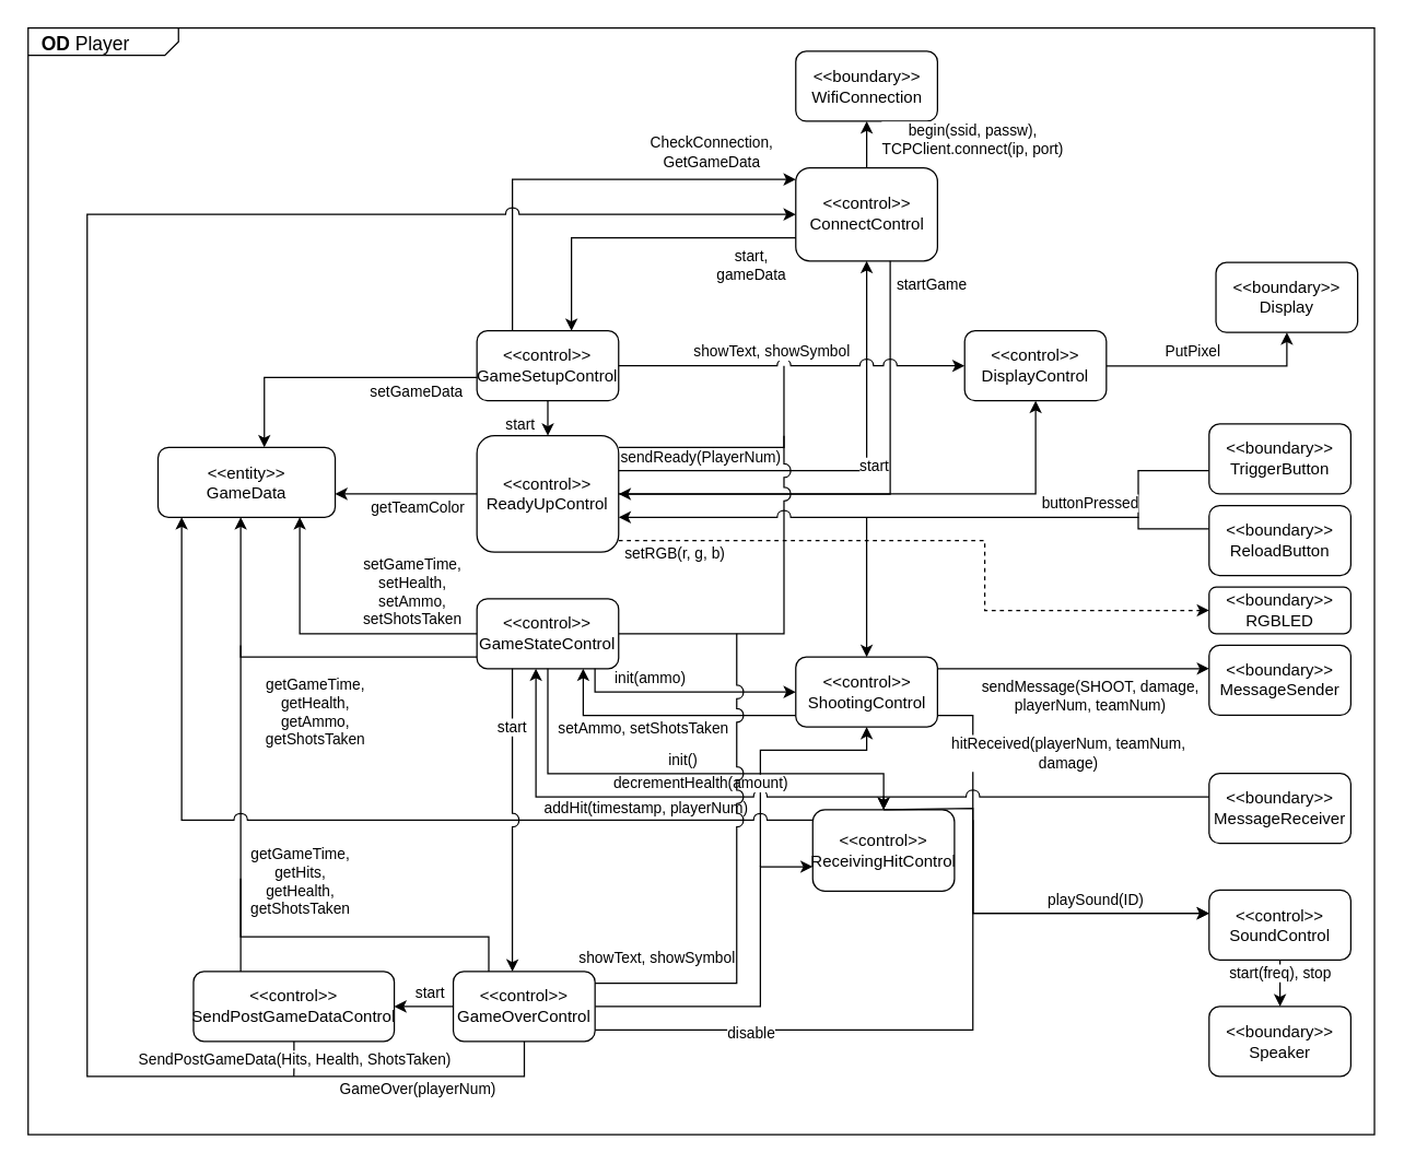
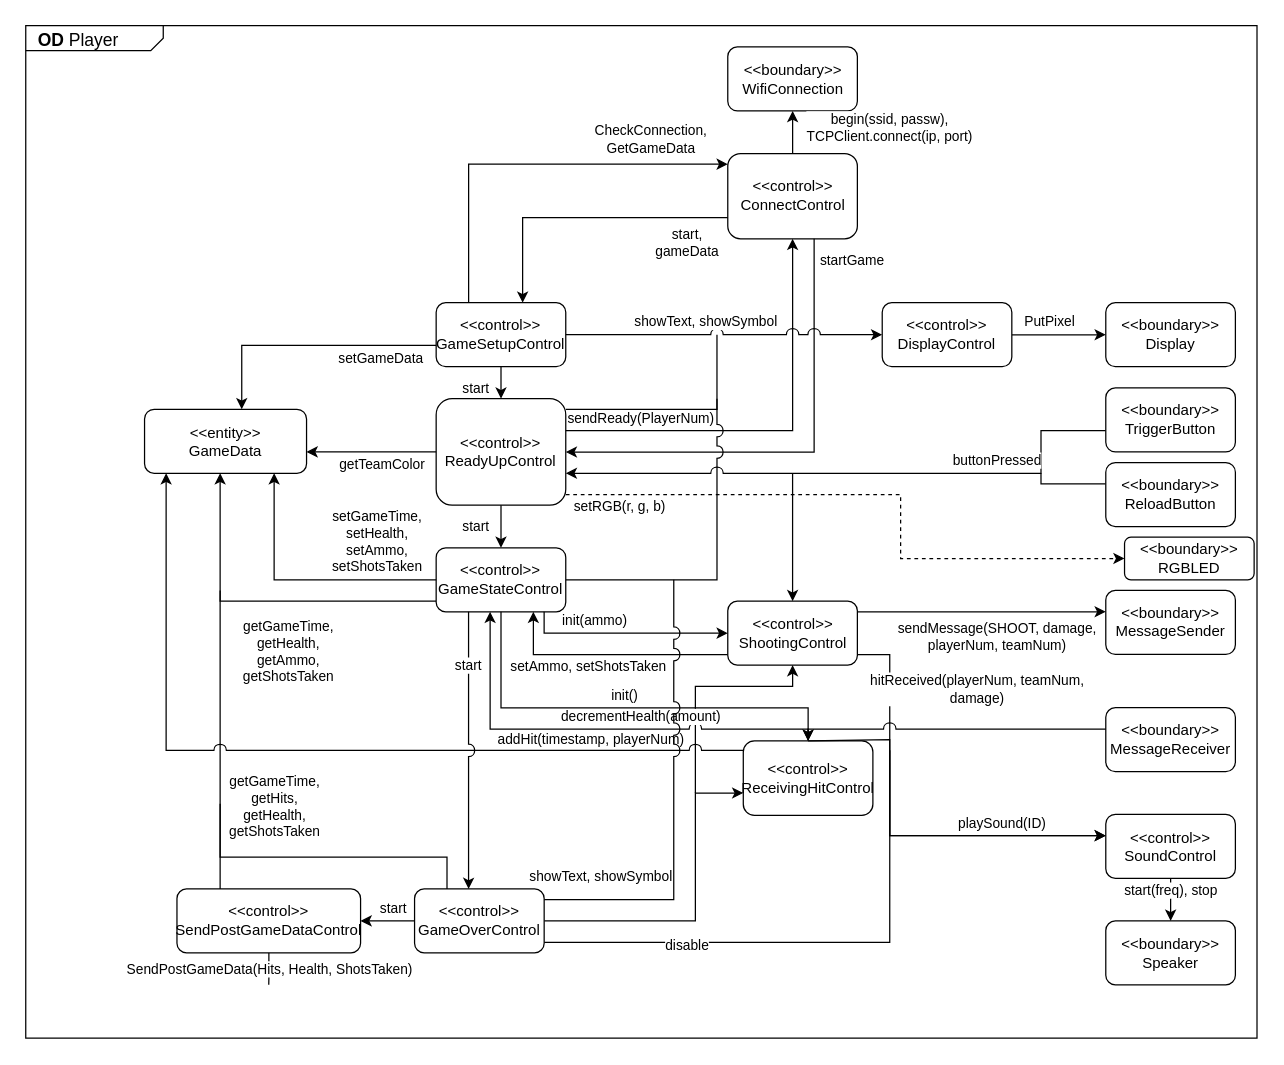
- <mxCell id="35" value="&amp;lt;&amp;lt;boundary&amp;gt;&amp;gt;&lt;br&gt;Display" style="rounded=1;whiteSpace=wrap;html=1;" parent="1" vertex="1"><mxGeometry x="889.035" y="191.684" width="103.684" height="51.158" as="geometry" /></mxCell>
+ <mxCell id="35" value="&amp;lt;&amp;lt;boundary&amp;gt;&amp;gt;&lt;br&gt;Display" style="rounded=1;whiteSpace=wrap;html=1;" parent="1" vertex="1"><mxGeometry x="884.035" y="241.684" width="103.684" height="51.158" as="geometry" /></mxCell>
- <mxCell id="14" value="start" style="edgeStyle=orthogonalEdgeStyle;rounded=0;orthogonalLoop=1;jettySize=auto;html=1;" parent="1" source="7" target="41" edge="1"><mxGeometry y="20" relative="1" as="geometry"><mxPoint x="400.175" y="446.316" as="targetPoint" /><mxPoint as="offset" /></mxGeometry></mxCell>
+ <mxCell id="14" value="start" style="edgeStyle=orthogonalEdgeStyle;rounded=0;orthogonalLoop=1;jettySize=auto;html=1;" parent="1" source="7" target="13" edge="1"><mxGeometry y="20" relative="1" as="geometry"><mxPoint x="400.175" y="446.316" as="targetPoint" /><mxPoint as="offset" /></mxGeometry></mxCell>
- <mxCell id="23" value="GameOver(playerNum)" style="edgeStyle=orthogonalEdgeStyle;rounded=0;orthogonalLoop=1;jettySize=auto;html=1;jumpStyle=arc;jumpSize=10;" parent="1" source="26" target="3" edge="1"><mxGeometry x="-0.861" y="10" relative="1" as="geometry"><Array as="points"><mxPoint x="382.895" y="787.368" /><mxPoint x="63.202" y="787.368" /><mxPoint x="63.202" y="156.421" /></Array><mxPoint as="offset" /></mxGeometry></mxCell>
- <mxCell id="49" value="&amp;lt;&amp;lt;boundary&amp;gt;&amp;gt;&lt;br&gt;RGBLED" style="rounded=1;whiteSpace=wrap;html=1;" parent="1" vertex="1"><mxGeometry x="884.035" y="429.263" width="103.684" height="34.105" as="geometry" /></mxCell>
+ <mxCell id="49" value="&amp;lt;&amp;lt;boundary&amp;gt;&amp;gt;&lt;br&gt;RGBLED" style="rounded=1;whiteSpace=wrap;html=1;" parent="1" vertex="1"><mxGeometry x="899.035" y="429.263" width="103.684" height="34.105" as="geometry" /></mxCell>
